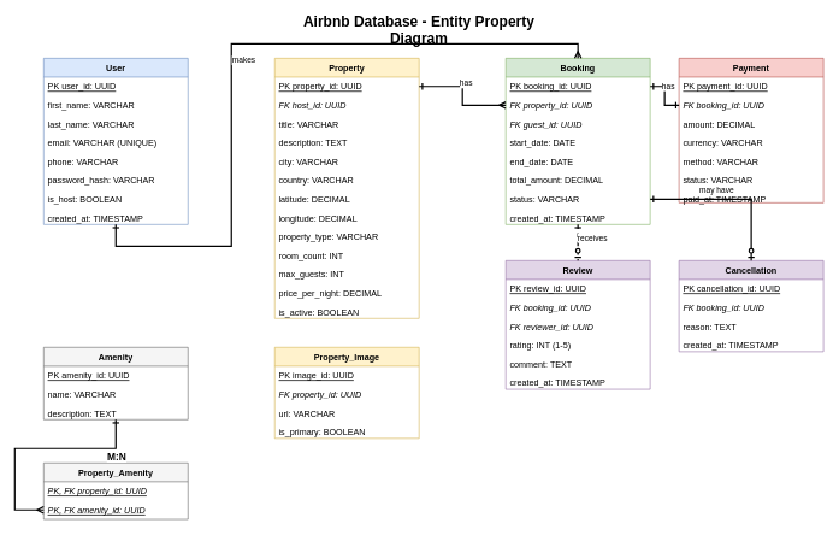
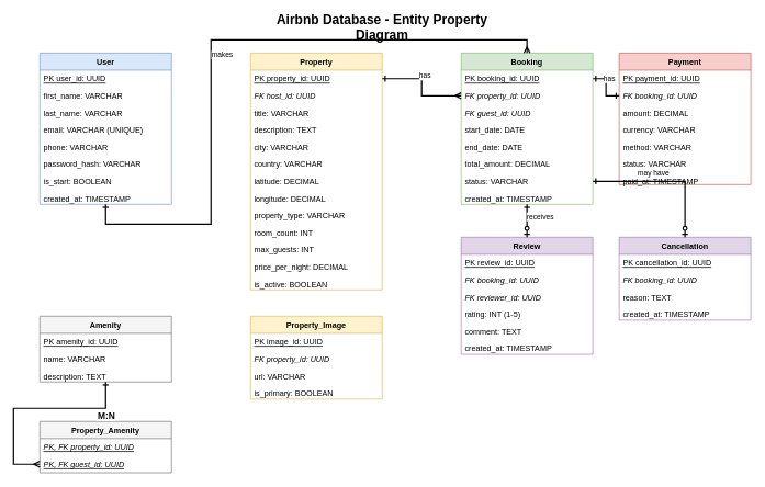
- <mxCell id="9" value="     is_host: BOOLEAN" style="text;strokeColor=none;fillColor=none;align=left;verticalAlign=top;spacingLeft=4;spacingRight=4;overflow=hidden;rotatable=0;points=[[0,0.5],[1,0.5]];portConstraint=eastwest;" vertex="1" parent="2"><mxGeometry y="182" width="200" height="26" as="geometry" /></mxCell>
+ <mxCell id="9" value="     is_start: BOOLEAN" style="text;strokeColor=none;fillColor=none;align=left;verticalAlign=top;spacingLeft=4;spacingRight=4;overflow=hidden;rotatable=0;points=[[0,0.5],[1,0.5]];portConstraint=eastwest;" vertex="1" parent="2"><mxGeometry y="182" width="200" height="26" as="geometry" /></mxCell>
- <mxCell id="72" value="" style="edgeStyle=orthogonalEdgeStyle;fontSize=12;html=1;endArrow=ERzeroToOne;startArrow=ERone;rounded=0;entryX=0.5;entryY=0;exitX=0.5;exitY=1;strokeWidth=2;dashed=1;" edge="1" parent="1" source="25" target="42"><mxGeometry width="100" height="100" relative="1" as="geometry"><mxPoint x="800" y="320" as="sourcePoint" /><mxPoint x="800" y="360" as="targetPoint" /></mxGeometry></mxCell>
+ <mxCell id="72" value="" style="edgeStyle=orthogonalEdgeStyle;fontSize=12;html=1;endArrow=ERzeroToOne;startArrow=ERone;rounded=0;entryX=0.5;entryY=0;exitX=0.5;exitY=1;strokeWidth=2;" edge="1" parent="1" source="25" target="42"><mxGeometry width="100" height="100" relative="1" as="geometry"><mxPoint x="800" y="320" as="sourcePoint" /><mxPoint x="800" y="360" as="targetPoint" /></mxGeometry></mxCell>
- <mxCell id="60" value="PK, FK  amenity_id: UUID" style="text;strokeColor=none;fillColor=none;align=left;verticalAlign=top;spacingLeft=4;spacingRight=4;overflow=hidden;rotatable=0;points=[[0,0.5],[1,0.5]];portConstraint=eastwest;fontStyle=6" vertex="1" parent="58"><mxGeometry y="52" width="200" height="26" as="geometry" /></mxCell>
+ <mxCell id="60" value="PK, FK  guest_id: UUID" style="text;strokeColor=none;fillColor=none;align=left;verticalAlign=top;spacingLeft=4;spacingRight=4;overflow=hidden;rotatable=0;points=[[0,0.5],[1,0.5]];portConstraint=eastwest;fontStyle=6" vertex="1" parent="58"><mxGeometry y="52" width="200" height="26" as="geometry" /></mxCell>
